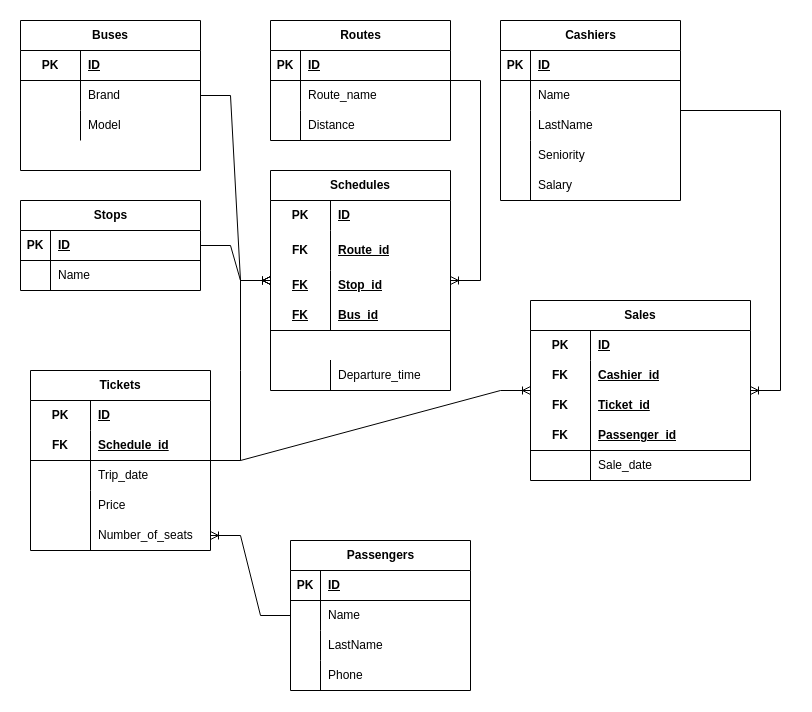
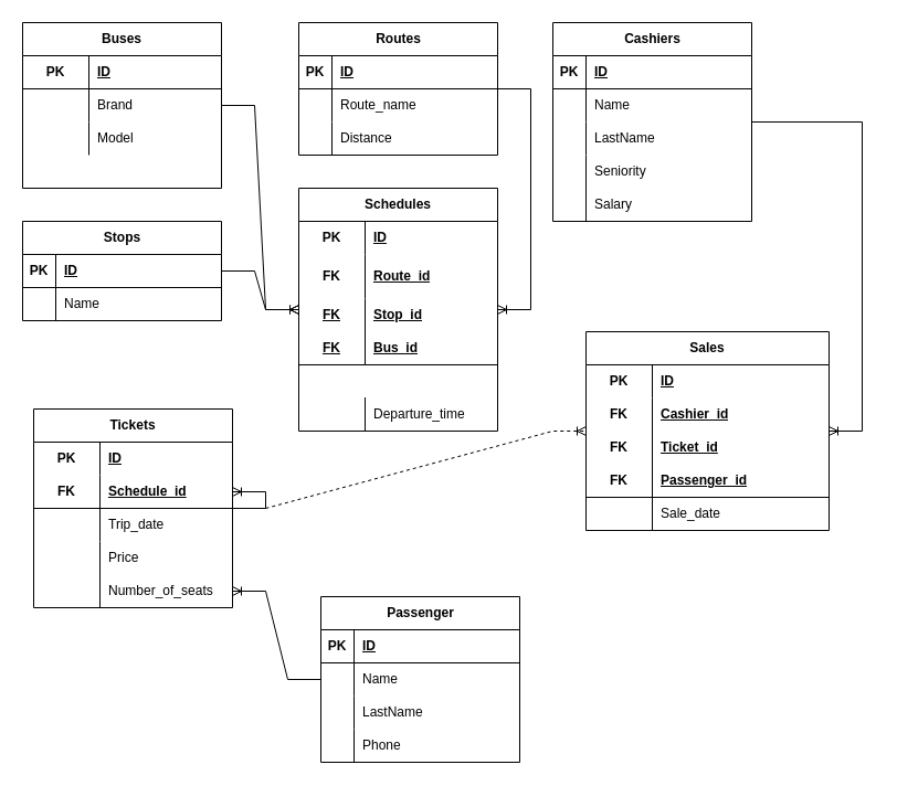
- <mxCell id="113" value="" style="edgeStyle=entityRelationEdgeStyle;fontSize=12;html=1;endArrow=ERoneToMany;rounded=0;" edge="1" parent="1" source="43" target="31"><mxGeometry width="100" height="100" relative="1" as="geometry"><mxPoint x="230" y="125" as="sourcePoint" /><mxPoint x="300" y="310" as="targetPoint" /></mxGeometry></mxCell>
+ <mxCell id="113" value="" style="edgeStyle=entityRelationEdgeStyle;fontSize=12;html=1;endArrow=ERoneToMany;rounded=0;" edge="1" parent="1" source="43" target="49"><mxGeometry width="100" height="100" relative="1" as="geometry"><mxPoint x="230" y="125" as="sourcePoint" /><mxPoint x="300" y="310" as="targetPoint" /></mxGeometry></mxCell>
- <mxCell id="114" value="" style="edgeStyle=entityRelationEdgeStyle;fontSize=12;html=1;endArrow=ERoneToMany;rounded=0;" edge="1" parent="1" source="43" target="87"><mxGeometry width="100" height="100" relative="1" as="geometry"><mxPoint x="240" y="135" as="sourcePoint" /><mxPoint x="310" y="320" as="targetPoint" /></mxGeometry></mxCell>
+ <mxCell id="114" value="" style="edgeStyle=entityRelationEdgeStyle;fontSize=12;html=1;endArrow=ERoneToMany;rounded=0;dashed=1;" edge="1" parent="1" source="43" target="87"><mxGeometry width="100" height="100" relative="1" as="geometry"><mxPoint x="240" y="135" as="sourcePoint" /><mxPoint x="310" y="320" as="targetPoint" /></mxGeometry></mxCell>
- <mxCell id="58" value="Passengers" style="shape=table;startSize=30;container=1;collapsible=1;childLayout=tableLayout;fixedRows=1;rowLines=0;fontStyle=1;align=center;resizeLast=1;html=1;" vertex="1" parent="1"><mxGeometry x="290" y="540" width="180" height="150" as="geometry" /></mxCell>
+ <mxCell id="58" value="Passenger" style="shape=table;startSize=30;container=1;collapsible=1;childLayout=tableLayout;fixedRows=1;rowLines=0;fontStyle=1;align=center;resizeLast=1;html=1;" vertex="1" parent="1"><mxGeometry x="290" y="540" width="180" height="150" as="geometry" /></mxCell>
